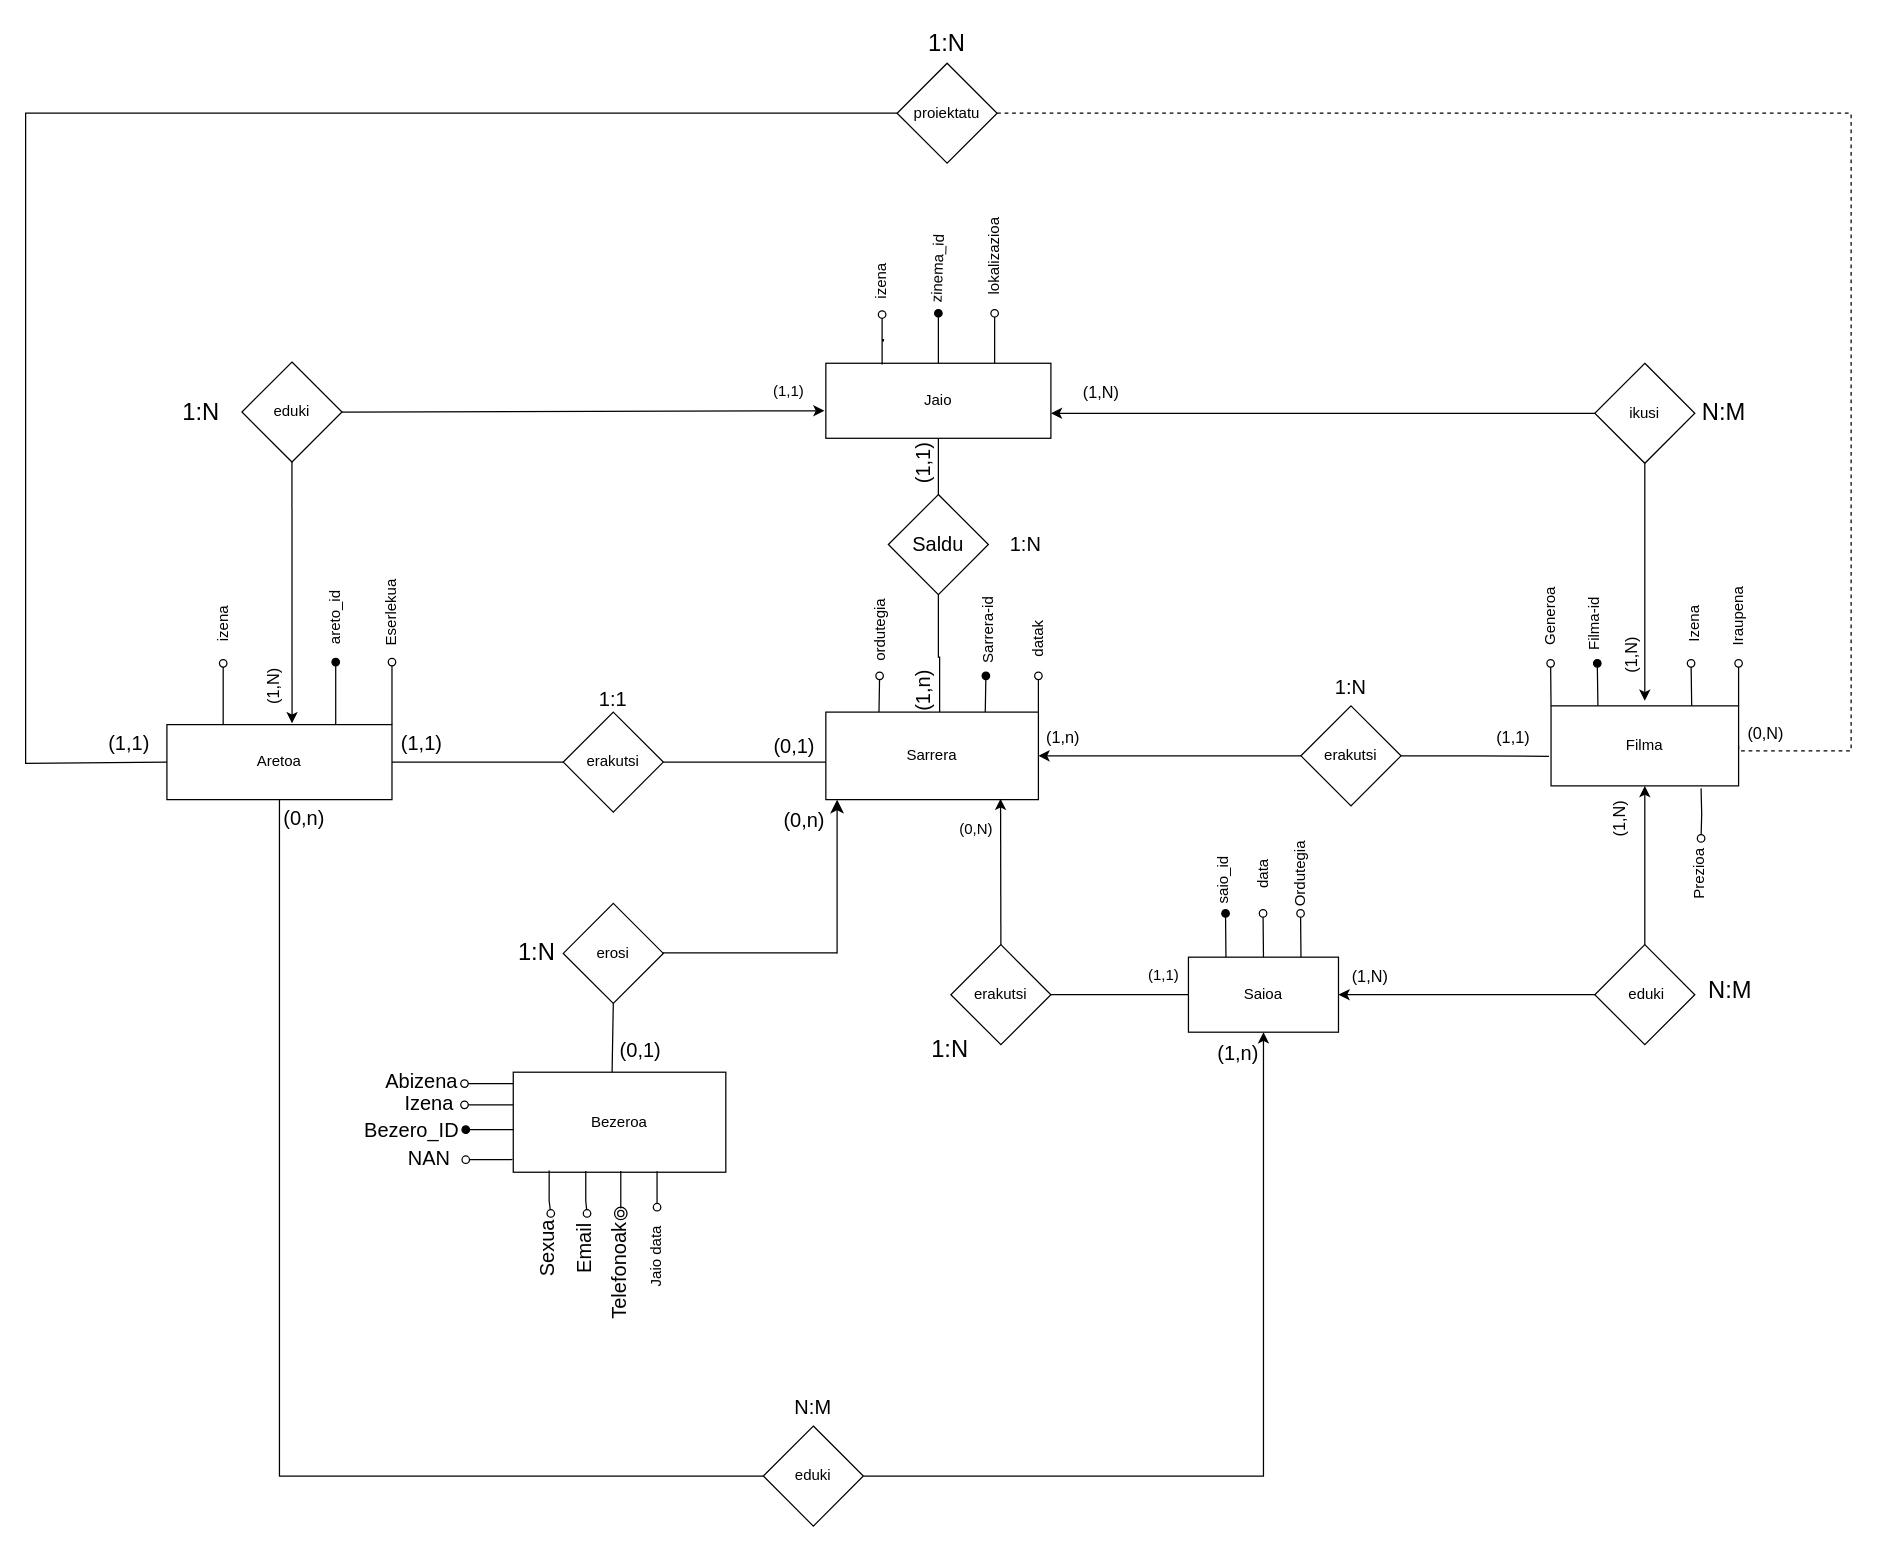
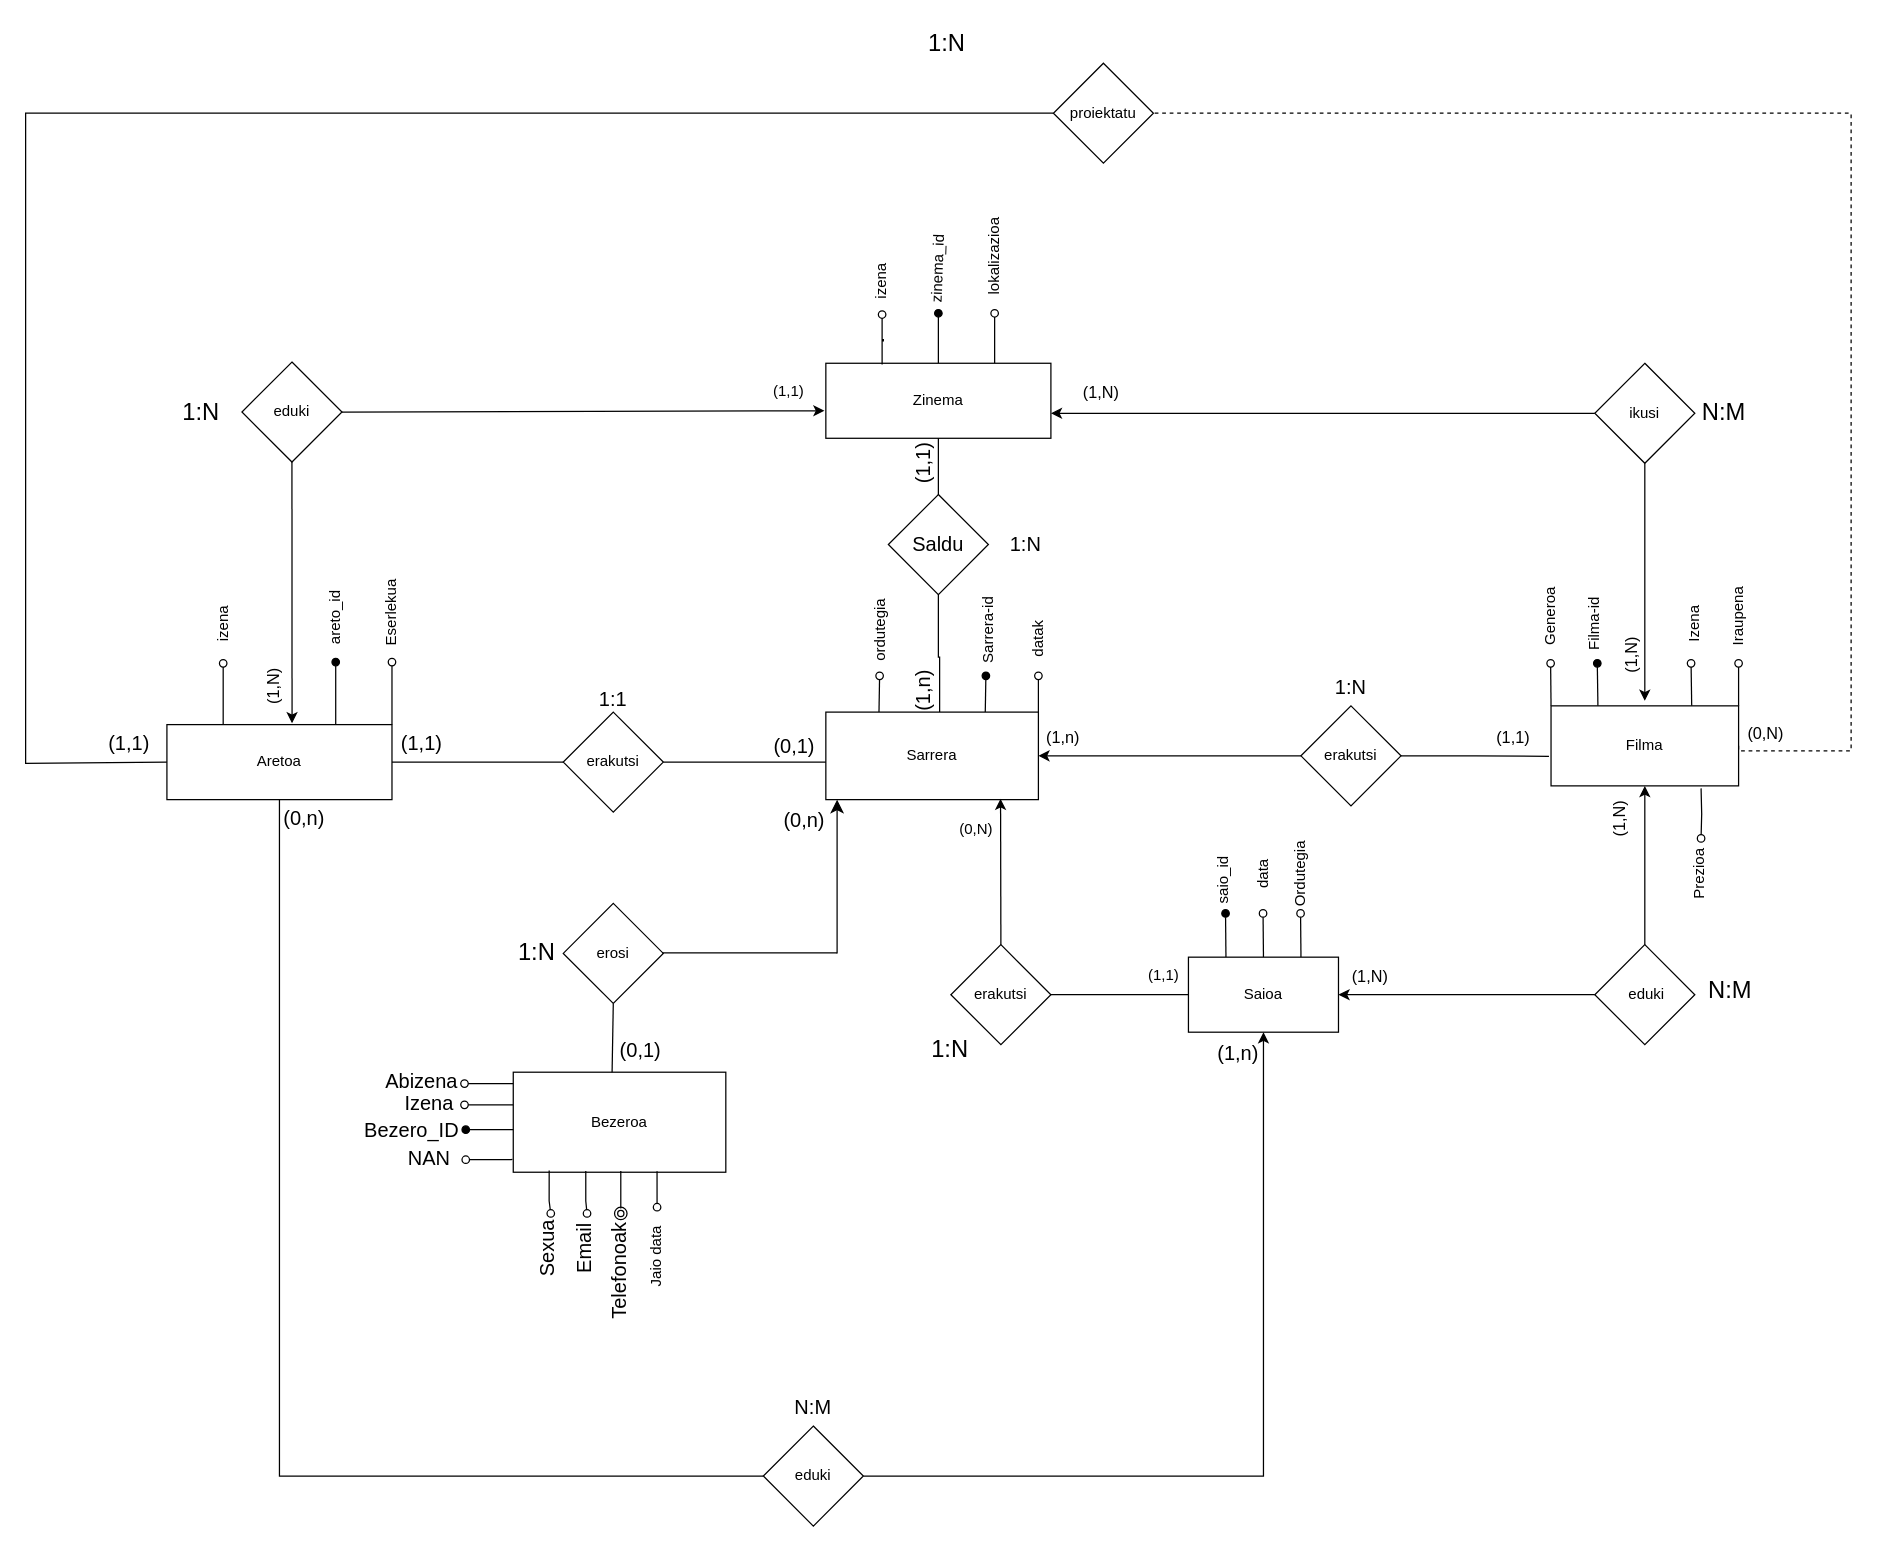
- <mxCell id="81" value="proiektatu" style="rhombus;whiteSpace=wrap;html=1;" vertex="1" parent="1"><mxGeometry x="717" y="50" width="80" height="80" as="geometry" /></mxCell>
+ <mxCell id="81" value="proiektatu" style="rhombus;whiteSpace=wrap;html=1;" vertex="1" parent="1"><mxGeometry x="842" y="50" width="80" height="80" as="geometry" /></mxCell>
- <mxCell id="4" value="Jaio" style="rounded=0;whiteSpace=wrap;html=1;" vertex="1" parent="1"><mxGeometry x="660" y="290" width="180" height="60" as="geometry" /></mxCell>
+ <mxCell id="4" value="Zinema" style="rounded=0;whiteSpace=wrap;html=1;" vertex="1" parent="1"><mxGeometry x="660" y="290" width="180" height="60" as="geometry" /></mxCell>
